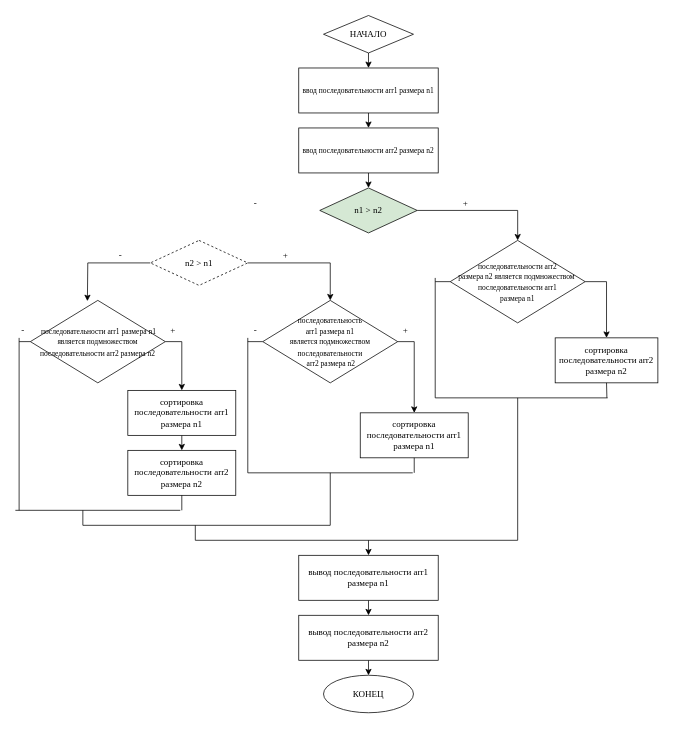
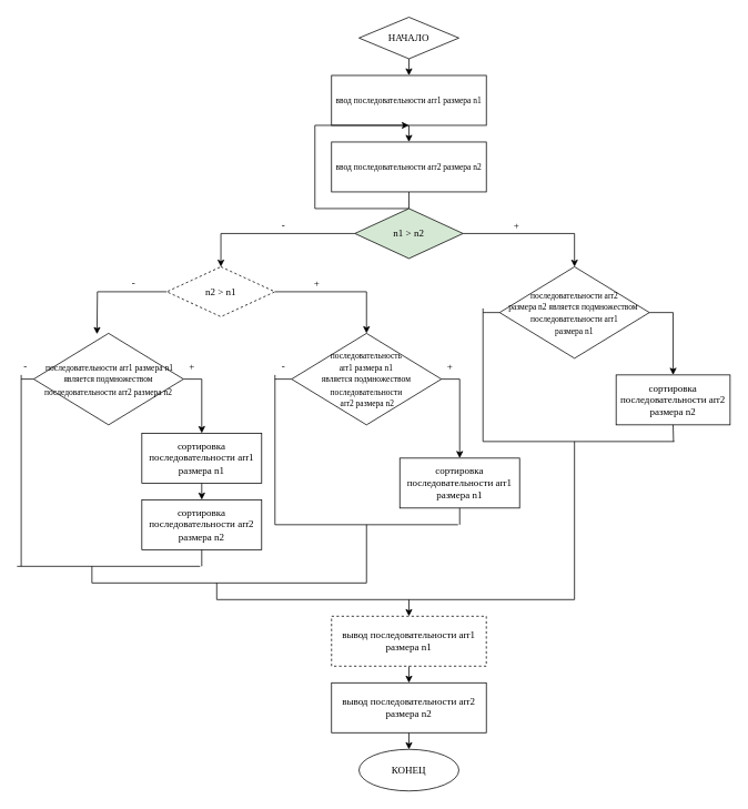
- <mxCell id="6" style="edgeStyle=orthogonalEdgeStyle;rounded=0;orthogonalLoop=1;jettySize=auto;html=1;exitX=0.5;exitY=1;exitDx=0;exitDy=0;entryX=0.5;entryY=0;entryDx=0;entryDy=0;" parent="1" source="7" target="15" edge="1"><mxGeometry relative="1" as="geometry" /></mxCell>
+ <mxCell id="6" style="edgeStyle=orthogonalEdgeStyle;rounded=0;orthogonalLoop=1;jettySize=auto;html=1;exitX=0.5;exitY=1;exitDx=0;exitDy=0;" parent="1" source="7" target="5" edge="1"><mxGeometry relative="1" as="geometry" /></mxCell>
+ <mxCell id="13" style="edgeStyle=orthogonalEdgeStyle;rounded=0;orthogonalLoop=1;jettySize=auto;html=1;exitX=0;exitY=0.5;exitDx=0;exitDy=0;entryX=0.5;entryY=0;entryDx=0;entryDy=0;" parent="1" source="15" target="21" edge="1"><mxGeometry relative="1" as="geometry" /></mxCell>
- <mxCell id="10" value="&lt;font face=&quot;Lucida Console&quot;&gt;вывод последовательности arr1 размера n1&lt;/font&gt;" style="rounded=0;whiteSpace=wrap;html=1;" parent="1" vertex="1"><mxGeometry x="398" y="740" width="186" height="60" as="geometry" /></mxCell>
+ <mxCell id="10" value="&lt;font face=&quot;Lucida Console&quot;&gt;вывод последовательности arr1 размера n1&lt;/font&gt;" style="rounded=0;whiteSpace=wrap;html=1;dashed=1;" parent="1" vertex="1"><mxGeometry x="398" y="740" width="186" height="60" as="geometry" /></mxCell>
